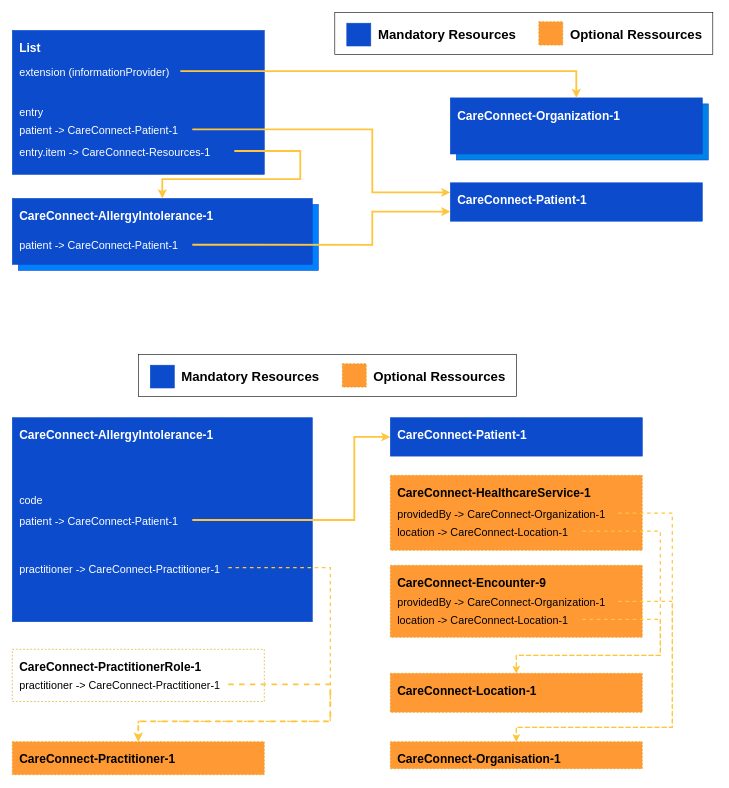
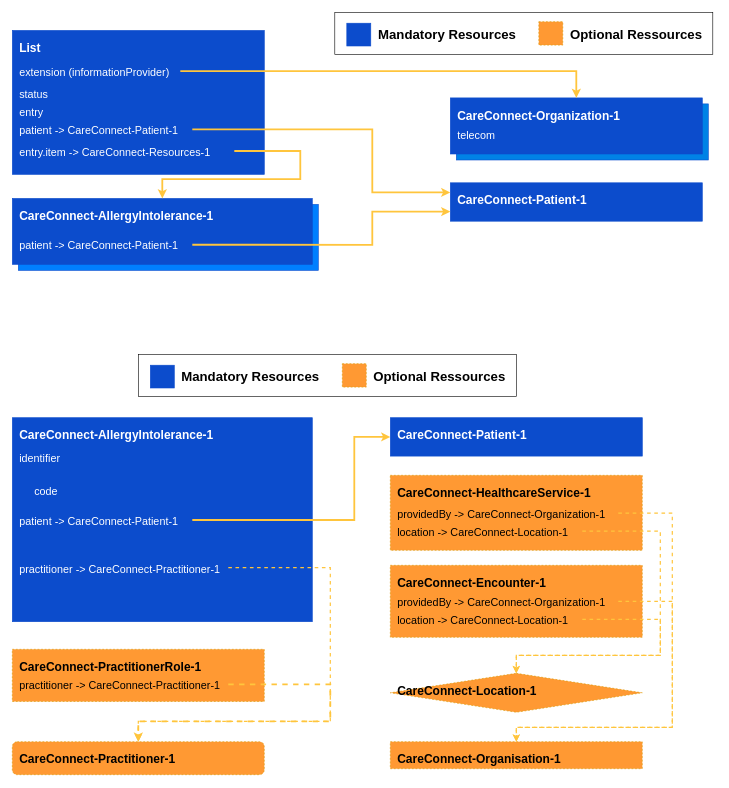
+ <mxCell id="18" value="status" style="text;html=1;fontSize=18;fontColor=#FFFFFF;" parent="1" vertex="1"><mxGeometry x="30" y="139.5" width="370" height="30" as="geometry" /></mxCell>
+ <mxCell id="23" value="telecom" style="text;html=1;fontSize=18;fontColor=#FFFFFF;" parent="1" vertex="1"><mxGeometry x="760" y="208.5" width="370" height="30" as="geometry" /></mxCell>
+ <mxCell id="30" value="identifier" style="text;html=1;fontSize=18;fontColor=#FFFFFF;" vertex="1" parent="1"><mxGeometry x="30" y="746" width="300" height="30" as="geometry" /></mxCell>
- <mxCell id="39" value="code" style="text;html=1;fontSize=18;fontColor=#FFFFFF;" vertex="1" parent="1"><mxGeometry x="30" y="815.5" width="300" height="30" as="geometry" /></mxCell>
+ <mxCell id="39" value="code" style="text;html=1;fontSize=18;fontColor=#FFFFFF;" vertex="1" parent="1"><mxGeometry x="55" y="800.5" width="300" height="30" as="geometry" /></mxCell>
- <mxCell id="29" value="CareConnect-Encounter-9" style="rounded=0;whiteSpace=wrap;html=1;fillColor=#FF9933;strokeColor=#d79b00;fontColor=#000000;verticalAlign=top;align=left;fontSize=20;spacingLeft=10;spacingTop=10;spacingBottom=10;spacingRight=10;fontStyle=1;gradientDirection=east;dashed=1;" vertex="1" parent="1"><mxGeometry x="650" y="941.5" width="420" height="120" as="geometry" /></mxCell>
+ <mxCell id="29" value="CareConnect-Encounter-1" style="rounded=0;whiteSpace=wrap;html=1;fillColor=#FF9933;strokeColor=#d79b00;fontColor=#000000;verticalAlign=top;align=left;fontSize=20;spacingLeft=10;spacingTop=10;spacingBottom=10;spacingRight=10;fontStyle=1;gradientDirection=east;dashed=1;" vertex="1" parent="1"><mxGeometry x="650" y="941.5" width="420" height="120" as="geometry" /></mxCell>
- <mxCell id="36" value="CareConnect-PractitionerRole-1" style="rounded=0;whiteSpace=wrap;html=1;fillColor=#ffffff;strokeColor=#d79b00;fontColor=#000000;verticalAlign=top;align=left;fontSize=20;spacingLeft=10;spacingTop=10;spacingBottom=10;spacingRight=10;fontStyle=1;gradientDirection=east;dashed=1;" vertex="1" parent="1"><mxGeometry x="20" y="1081.5" width="420" height="87" as="geometry" /></mxCell>
+ <mxCell id="36" value="CareConnect-PractitionerRole-1" style="rounded=0;whiteSpace=wrap;html=1;fillColor=#FF9933;strokeColor=#d79b00;fontColor=#000000;verticalAlign=top;align=left;fontSize=20;spacingLeft=10;spacingTop=10;spacingBottom=10;spacingRight=10;fontStyle=1;gradientDirection=east;dashed=1;" vertex="1" parent="1"><mxGeometry x="20" y="1081.5" width="420" height="87" as="geometry" /></mxCell>
- <mxCell id="40" value="CareConnect-Location-1" style="rounded=0;whiteSpace=wrap;html=1;fillColor=#FF9933;strokeColor=#d79b00;fontColor=#000000;verticalAlign=top;align=left;fontSize=20;spacingLeft=10;spacingTop=10;spacingBottom=10;spacingRight=10;fontStyle=1;gradientDirection=east;dashed=1;" vertex="1" parent="1"><mxGeometry x="650" y="1121.5" width="420" height="65" as="geometry" /></mxCell>
+ <mxCell id="40" value="CareConnect-Location-1" style="rhombus;whiteSpace=wrap;html=1;fillColor=#FF9933;strokeColor=#d79b00;fontColor=#000000;verticalAlign=top;align=left;fontSize=20;spacingLeft=10;spacingTop=10;spacingBottom=10;spacingRight=10;fontStyle=1;gradientDirection=east;dashed=1;" vertex="1" parent="1"><mxGeometry x="650" y="1121.5" width="420" height="65" as="geometry" /></mxCell>
- <mxCell id="35" value="CareConnect-Practitioner-1&lt;br style=&quot;font-size: 20px&quot;&gt;" style="rounded=0;whiteSpace=wrap;html=1;fillColor=#FF9933;strokeColor=#d79b00;fontColor=#000000;verticalAlign=top;align=left;fontSize=20;spacingLeft=10;spacingTop=10;spacingBottom=10;spacingRight=10;fontStyle=1;gradientDirection=east;dashed=1;" vertex="1" parent="1"><mxGeometry x="20" y="1235.5" width="420" height="55" as="geometry" /></mxCell>
+ <mxCell id="35" value="CareConnect-Practitioner-1&lt;br style=&quot;font-size: 20px&quot;&gt;" style="whiteSpace=wrap;html=1;fillColor=#FF9933;strokeColor=#d79b00;fontColor=#000000;verticalAlign=top;align=left;fontSize=20;spacingLeft=10;spacingTop=10;spacingBottom=10;spacingRight=10;fontStyle=1;gradientDirection=east;dashed=1;rounded=1;" vertex="1" parent="1"><mxGeometry x="20" y="1235.5" width="420" height="55" as="geometry" /></mxCell>
